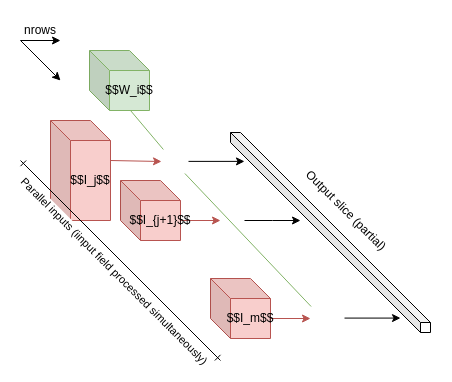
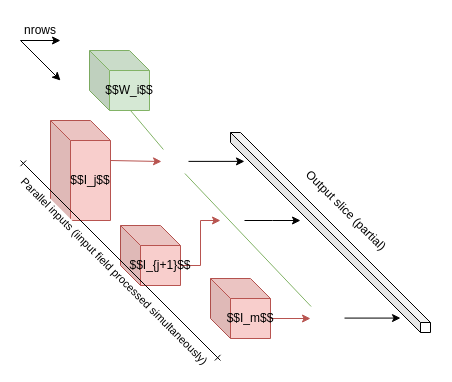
- <mxCell id="6" value="$$I_{j+1}$$" style="shape=cube;whiteSpace=wrap;html=1;boundedLbl=1;backgroundOutline=1;darkOpacity=0.05;darkOpacity2=0.1;fillColor=#f8cecc;strokeColor=#b85450;" parent="1" vertex="1"><mxGeometry x="120" y="180" width="60" height="60" as="geometry" /></mxCell>
+ <mxCell id="6" value="$$I_{j+1}$$" style="shape=cube;whiteSpace=wrap;html=1;boundedLbl=1;backgroundOutline=1;darkOpacity=0.05;darkOpacity2=0.1;fillColor=#f8cecc;strokeColor=#b85450;" parent="1" vertex="1"><mxGeometry x="120" y="225" width="60" height="60" as="geometry" /></mxCell>
